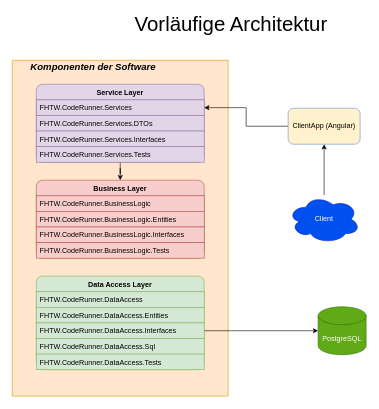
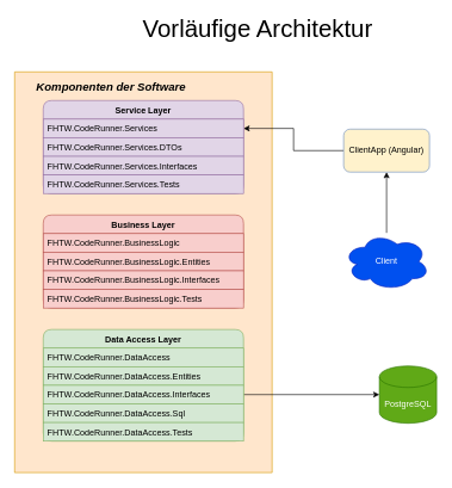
- <mxCell id="11" value="Vorläufige Architektur" style="text;html=1;strokeColor=none;fillColor=none;align=center;verticalAlign=middle;whiteSpace=wrap;rounded=0;fontSize=34;" vertex="1" parent="1"><mxGeometry x="205" y="20" width="360" height="40" as="geometry" /></mxCell>
+ <mxCell id="11" value="Vorläufige Architektur" style="text;html=1;strokeColor=none;fillColor=none;align=center;verticalAlign=middle;whiteSpace=wrap;rounded=0;fontSize=34;" vertex="1" parent="1"><mxGeometry x="180" y="20" width="360" height="40" as="geometry" /></mxCell>
- <mxCell id="8" value="&lt;span&gt;&lt;b&gt;Komponenten der Software&lt;/b&gt;&lt;/span&gt;" style="text;html=1;strokeColor=none;fillColor=none;align=center;verticalAlign=middle;whiteSpace=wrap;rounded=0;fontSize=16;fontStyle=2" vertex="1" parent="1"><mxGeometry x="30" y="100" width="250" height="20" as="geometry" /></mxCell>
+ <mxCell id="8" value="&lt;span&gt;&lt;b&gt;Komponenten der Software&lt;/b&gt;&lt;/span&gt;" style="text;html=1;strokeColor=none;fillColor=none;align=center;verticalAlign=middle;whiteSpace=wrap;rounded=0;fontSize=16;fontStyle=2" vertex="1" parent="1"><mxGeometry x="30" y="110" width="250" height="20" as="geometry" /></mxCell>
- <mxCell id="3" style="edgeStyle=orthogonalEdgeStyle;rounded=0;orthogonalLoop=1;jettySize=auto;html=1;entryX=0.5;entryY=0;entryDx=0;entryDy=0;" edge="1" parent="1" source="12" target="17"><mxGeometry relative="1" as="geometry" /></mxCell>
